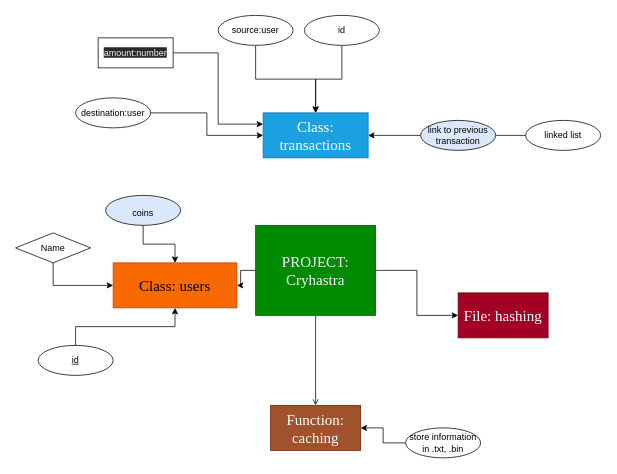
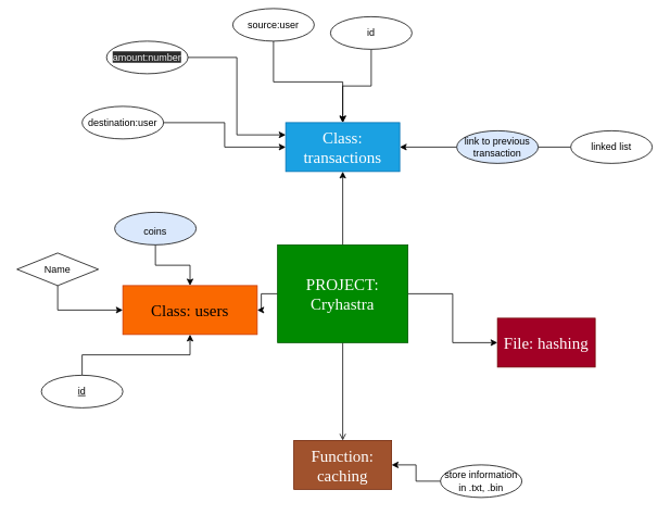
- <mxCell id="15" value="source:user" style="ellipse;whiteSpace=wrap;html=1;align=center;" parent="1" vertex="1"><mxGeometry x="290" y="20" width="100" height="40" as="geometry" /></mxCell>
+ <mxCell id="15" value="source:user" style="ellipse;whiteSpace=wrap;html=1;align=center;" parent="1" vertex="1"><mxGeometry x="285" y="10" width="100" height="40" as="geometry" /></mxCell>
- <mxCell id="21" value="&lt;span style=&quot;color: rgb(240 , 240 , 240) ; font-family: &amp;#34;helvetica&amp;#34; ; font-size: 12px ; font-style: normal ; font-weight: 400 ; letter-spacing: normal ; text-align: center ; text-indent: 0px ; text-transform: none ; word-spacing: 0px ; background-color: rgb(42 , 42 , 42) ; display: inline ; float: none&quot;&gt;amount:number&lt;/span&gt;" style="whiteSpace=wrap;html=1;align=center;rounded=0;" parent="1" vertex="1"><mxGeometry x="130" y="50" width="100" height="40" as="geometry" /></mxCell>
+ <mxCell id="21" value="&lt;span style=&quot;color: rgb(240 , 240 , 240) ; font-family: &amp;#34;helvetica&amp;#34; ; font-size: 12px ; font-style: normal ; font-weight: 400 ; letter-spacing: normal ; text-align: center ; text-indent: 0px ; text-transform: none ; word-spacing: 0px ; background-color: rgb(42 , 42 , 42) ; display: inline ; float: none&quot;&gt;amount:number&lt;/span&gt;" style="ellipse;whiteSpace=wrap;html=1;align=center;" parent="1" vertex="1"><mxGeometry x="130" y="50" width="100" height="40" as="geometry" /></mxCell>
+ <mxCell id="2" value="" style="edgeStyle=orthogonalEdgeStyle;rounded=0;orthogonalLoop=1;jettySize=auto;html=1;fontFamily=Comic Sans MS;fontSize=20;" parent="1" source="6" target="7" edge="1"><mxGeometry relative="1" as="geometry" /></mxCell>
